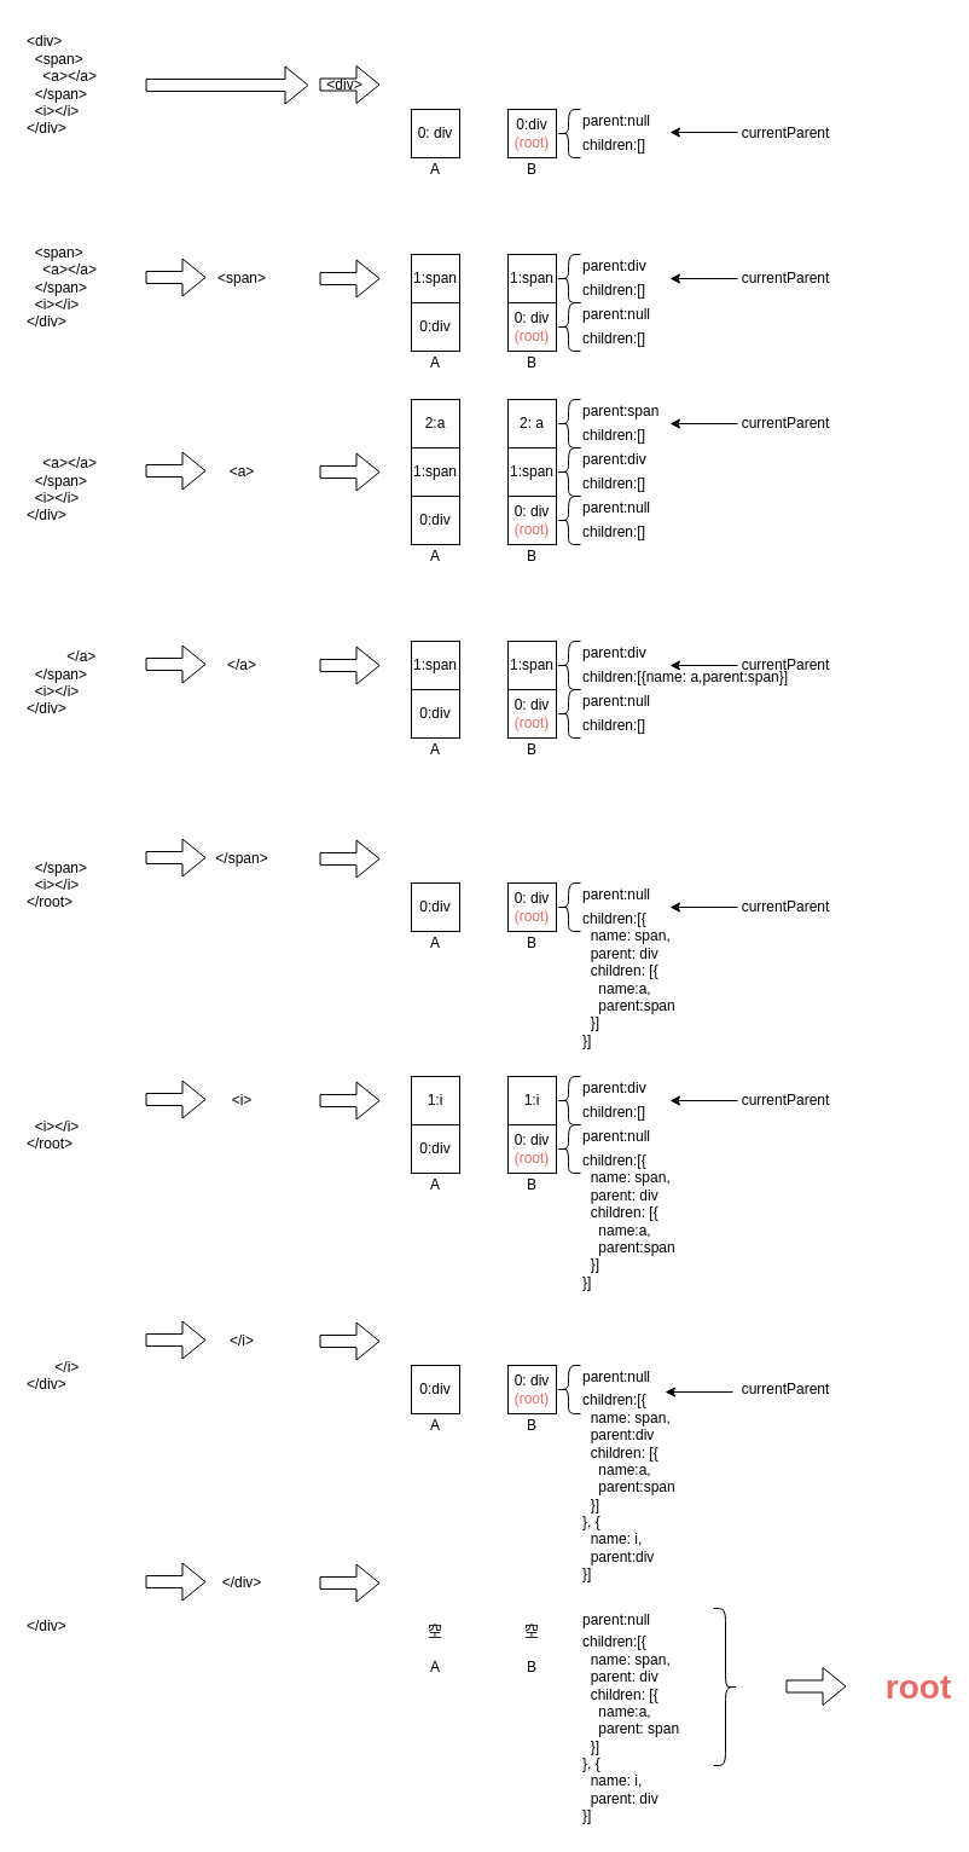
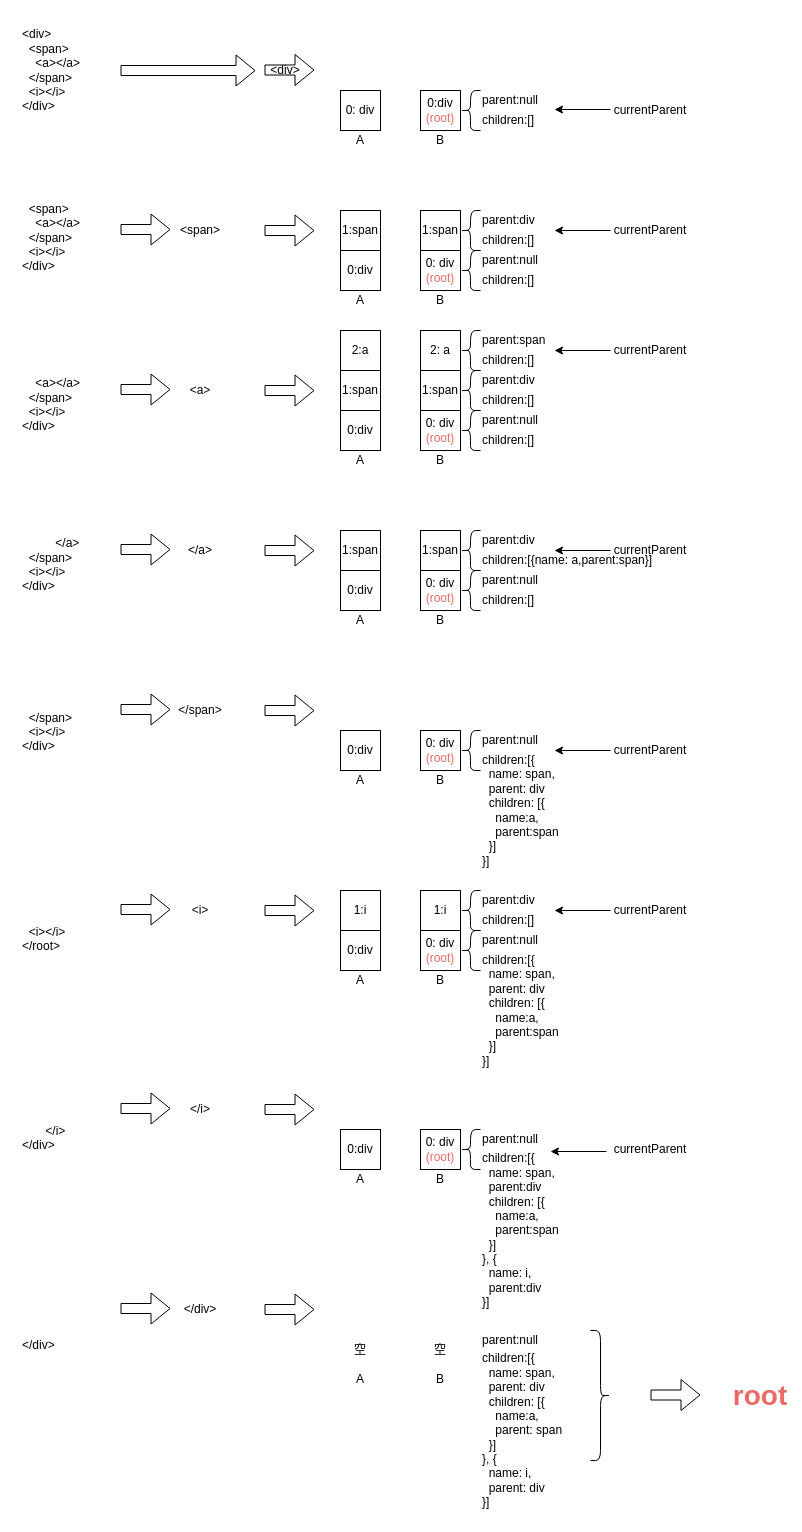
- <mxCell id="77" value="&lt;br&gt;&lt;br&gt;&amp;nbsp; &amp;nbsp; &amp;nbsp; &amp;nbsp; &amp;nbsp;&amp;nbsp;&lt;br&gt;&amp;nbsp; &amp;lt;/span&amp;gt;&lt;br&gt;&amp;nbsp; &amp;lt;i&amp;gt;&amp;lt;/i&amp;gt;&lt;br&gt;&amp;lt;/root&amp;gt;" style="text;html=1;strokeColor=none;fillColor=none;align=left;verticalAlign=middle;whiteSpace=wrap;rounded=0;" vertex="1" parent="1"><mxGeometry x="20" y="660" width="90" height="100" as="geometry" /></mxCell>
+ <mxCell id="77" value="&lt;br&gt;&lt;br&gt;&amp;nbsp; &amp;nbsp; &amp;nbsp; &amp;nbsp; &amp;nbsp;&amp;nbsp;&lt;br&gt;&amp;nbsp; &amp;lt;/span&amp;gt;&lt;br&gt;&amp;nbsp; &amp;lt;i&amp;gt;&amp;lt;/i&amp;gt;&lt;br&gt;&amp;lt;/div&amp;gt;" style="text;html=1;strokeColor=none;fillColor=none;align=left;verticalAlign=middle;whiteSpace=wrap;rounded=0;" vertex="1" parent="1"><mxGeometry x="20" y="660" width="90" height="100" as="geometry" /></mxCell>
